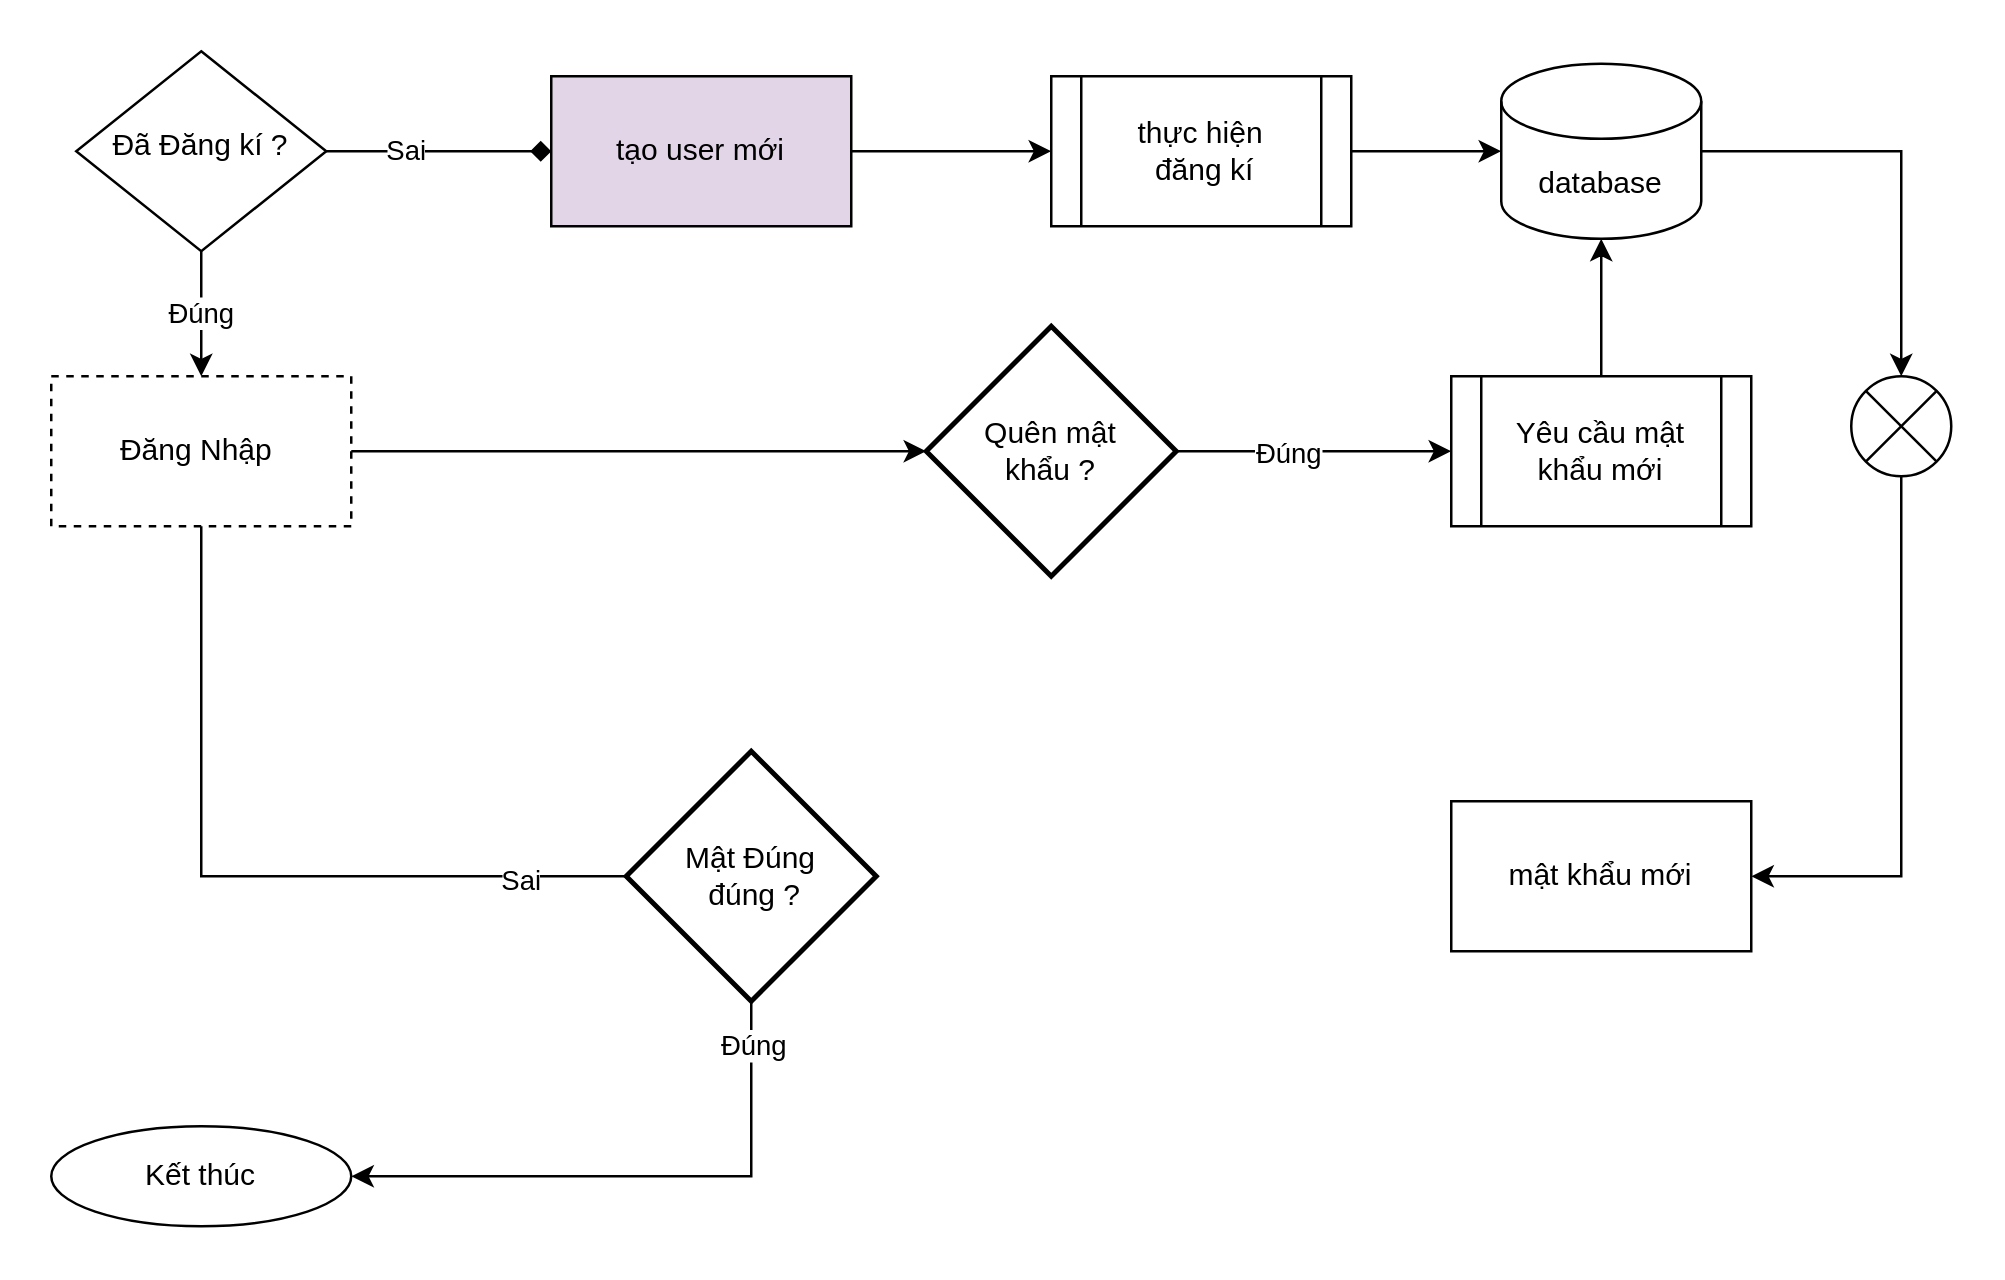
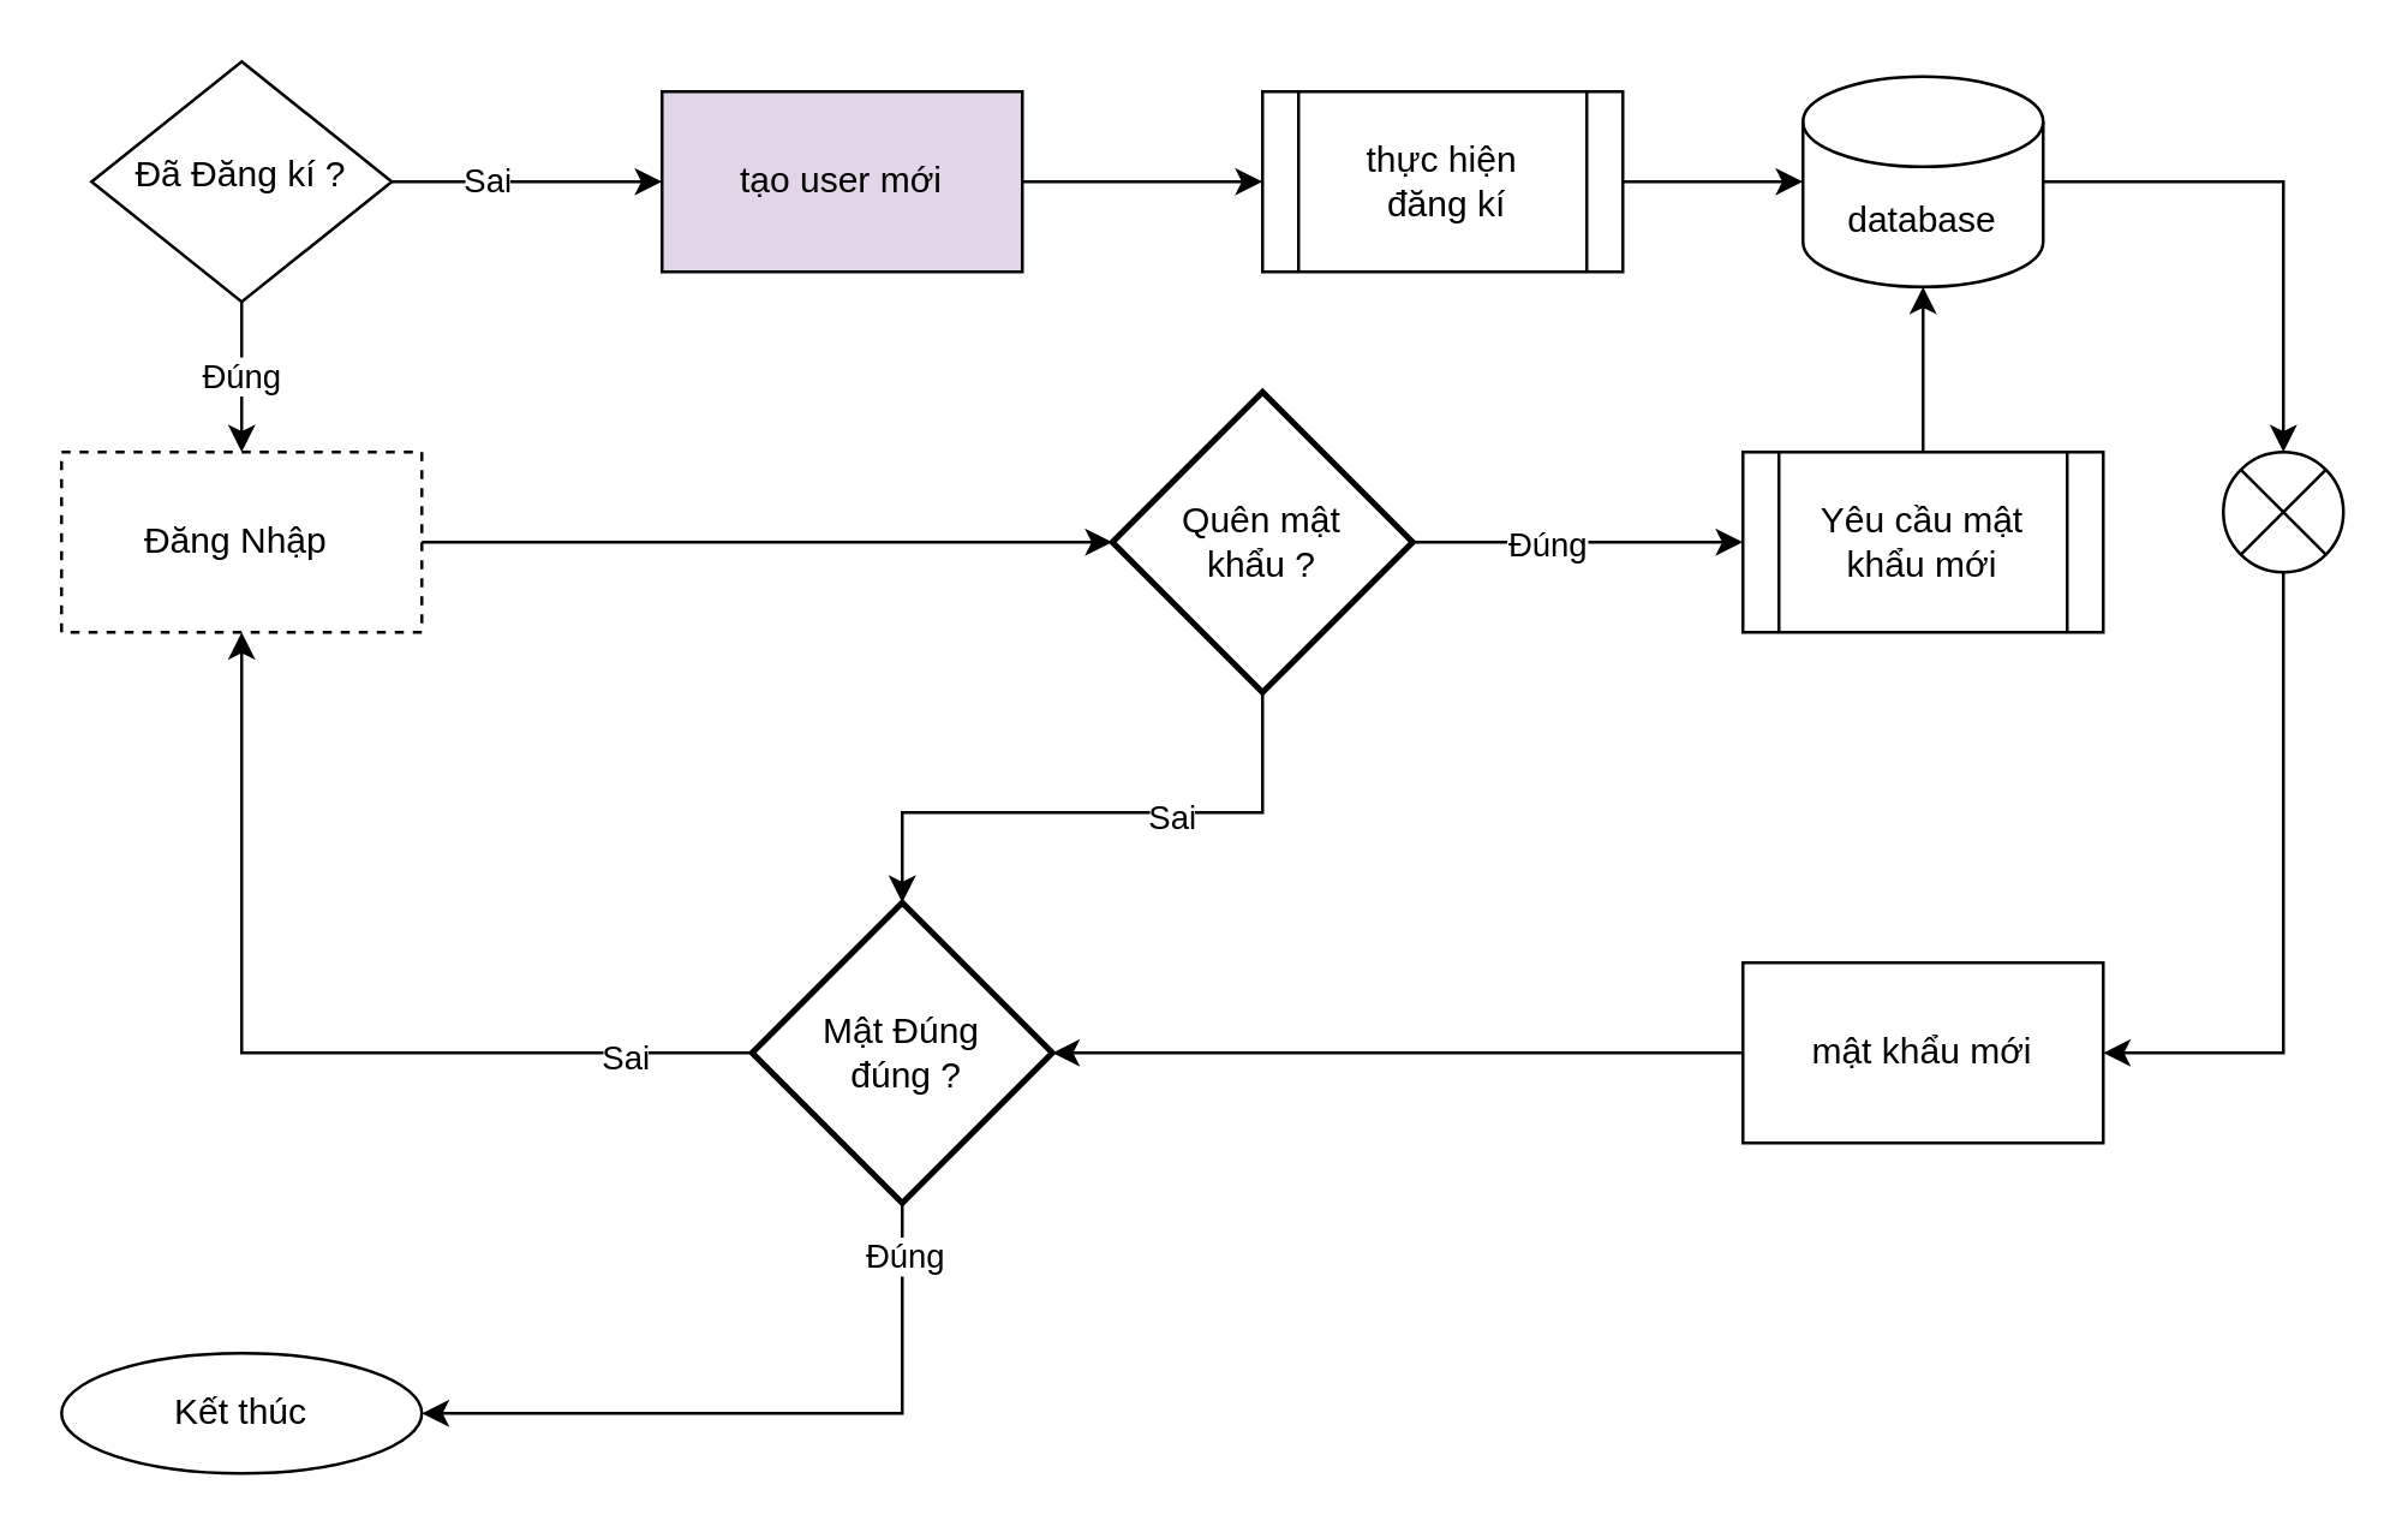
- <mxCell id="5" value="" style="endArrow=diamond;html=1;rounded=0;entryX=0;entryY=0.5;entryDx=0;entryDy=0;exitX=1;exitY=0.5;exitDx=0;exitDy=0;" edge="1" parent="1" source="2" target="4"><mxGeometry width="50" height="50" relative="1" as="geometry"><mxPoint x="140" y="80" as="sourcePoint" /><mxPoint x="190" y="30" as="targetPoint" /></mxGeometry></mxCell>
+ <mxCell id="5" value="" style="endArrow=classic;html=1;rounded=0;entryX=0;entryY=0.5;entryDx=0;entryDy=0;exitX=1;exitY=0.5;exitDx=0;exitDy=0;" edge="1" parent="1" source="2" target="4"><mxGeometry width="50" height="50" relative="1" as="geometry"><mxPoint x="140" y="80" as="sourcePoint" /><mxPoint x="190" y="30" as="targetPoint" /></mxGeometry></mxCell>
- <mxCell id="24" value="" style="endArrow=none;html=1;rounded=0;exitX=0;exitY=0.5;exitDx=0;exitDy=0;exitPerimeter=0;entryX=0.5;entryY=1;entryDx=0;entryDy=0;" edge="1" parent="1" source="23" target="3"><mxGeometry width="50" height="50" relative="1" as="geometry"><mxPoint x="40" y="390" as="sourcePoint" /><mxPoint x="50" y="350" as="targetPoint" /><Array as="points"><mxPoint x="80" y="350" /></Array></mxGeometry></mxCell>
+ <mxCell id="24" value="" style="endArrow=classic;html=1;rounded=0;exitX=0;exitY=0.5;exitDx=0;exitDy=0;exitPerimeter=0;entryX=0.5;entryY=1;entryDx=0;entryDy=0;" edge="1" parent="1" source="23" target="3"><mxGeometry width="50" height="50" relative="1" as="geometry"><mxPoint x="40" y="390" as="sourcePoint" /><mxPoint x="50" y="350" as="targetPoint" /><Array as="points"><mxPoint x="80" y="350" /></Array></mxGeometry></mxCell>
+ <mxCell id="21" value="" style="endArrow=classic;html=1;rounded=0;exitX=0.5;exitY=1;exitDx=0;exitDy=0;exitPerimeter=0;entryX=0.5;entryY=0;entryDx=0;entryDy=0;entryPerimeter=0;" edge="1" parent="1" source="17" target="23"><mxGeometry width="50" height="50" relative="1" as="geometry"><mxPoint x="380" y="260" as="sourcePoint" /><mxPoint x="260" y="270" as="targetPoint" /><Array as="points"><mxPoint x="420" y="270" /><mxPoint x="300" y="270" /></Array></mxGeometry></mxCell>
+ <mxCell id="22" value="Sai" style="edgeLabel;html=1;align=center;verticalAlign=middle;resizable=0;points=[];" vertex="1" connectable="0" parent="21"><mxGeometry x="-0.251" y="1" relative="1" as="geometry"><mxPoint as="offset" /></mxGeometry></mxCell>
+ <mxCell id="26" value="" style="endArrow=classic;html=1;rounded=0;exitX=0;exitY=0.5;exitDx=0;exitDy=0;entryX=1;entryY=0.5;entryDx=0;entryDy=0;entryPerimeter=0;" edge="1" parent="1" source="14" target="23"><mxGeometry width="50" height="50" relative="1" as="geometry"><mxPoint x="430" y="370" as="sourcePoint" /><mxPoint x="480" y="320" as="targetPoint" /></mxGeometry></mxCell>
